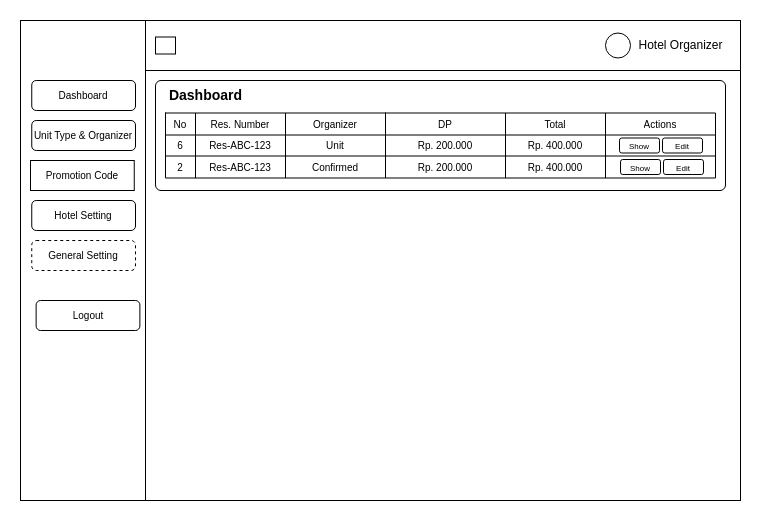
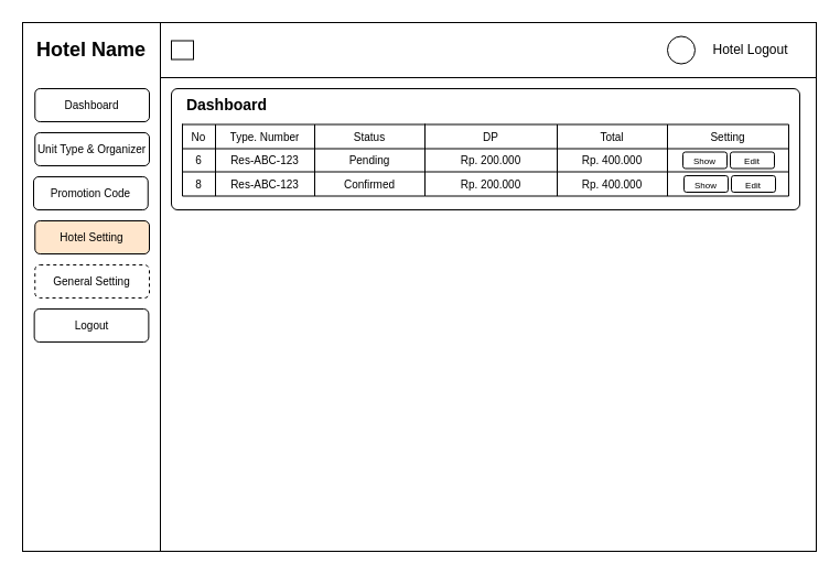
+ <mxCell id="5" value="Hotel Name" style="text;html=1;align=center;verticalAlign=middle;whiteSpace=wrap;rounded=0;fontSize=18;fontStyle=1" parent="1" vertex="1"><mxGeometry x="31.25" y="30" width="102.5" height="30" as="geometry" /></mxCell>
- <mxCell id="8" value="Hotel Organizer" style="text;html=1;align=center;verticalAlign=middle;resizable=0;points=[];autosize=1;strokeColor=none;fillColor=none;" parent="6" vertex="1"><mxGeometry x="20" width="110" height="30" as="geometry" /></mxCell>
+ <mxCell id="8" value="Hotel Logout" style="text;html=1;align=center;verticalAlign=middle;resizable=0;points=[];autosize=1;strokeColor=none;fillColor=none;" parent="6" vertex="1"><mxGeometry x="20" width="110" height="30" as="geometry" /></mxCell>
- <mxCell id="21" value="Res. Number" style="shape=partialRectangle;html=1;whiteSpace=wrap;connectable=0;strokeColor=inherit;overflow=hidden;fillColor=none;top=0;left=0;bottom=0;right=0;pointerEvents=1;fontSize=10;" parent="19" vertex="1"><mxGeometry x="30" width="90" height="22" as="geometry"><mxRectangle width="90" height="22" as="alternateBounds" /></mxGeometry></mxCell>
+ <mxCell id="21" value="Type. Number" style="shape=partialRectangle;html=1;whiteSpace=wrap;connectable=0;strokeColor=inherit;overflow=hidden;fillColor=none;top=0;left=0;bottom=0;right=0;pointerEvents=1;fontSize=10;" parent="19" vertex="1"><mxGeometry x="30" width="90" height="22" as="geometry"><mxRectangle width="90" height="22" as="alternateBounds" /></mxGeometry></mxCell>
- <mxCell id="22" value="Organizer" style="shape=partialRectangle;html=1;whiteSpace=wrap;connectable=0;strokeColor=inherit;overflow=hidden;fillColor=none;top=0;left=0;bottom=0;right=0;pointerEvents=1;fontSize=10;" parent="19" vertex="1"><mxGeometry x="120" width="100" height="22" as="geometry"><mxRectangle width="100" height="22" as="alternateBounds" /></mxGeometry></mxCell>
+ <mxCell id="22" value="Status" style="shape=partialRectangle;html=1;whiteSpace=wrap;connectable=0;strokeColor=inherit;overflow=hidden;fillColor=none;top=0;left=0;bottom=0;right=0;pointerEvents=1;fontSize=10;" parent="19" vertex="1"><mxGeometry x="120" width="100" height="22" as="geometry"><mxRectangle width="100" height="22" as="alternateBounds" /></mxGeometry></mxCell>
- <mxCell id="35" value="Actions" style="shape=partialRectangle;html=1;whiteSpace=wrap;connectable=0;strokeColor=inherit;overflow=hidden;fillColor=none;top=0;left=0;bottom=0;right=0;pointerEvents=1;fontSize=10;" parent="32" vertex="1"><mxGeometry x="220" width="110" height="22" as="geometry"><mxRectangle width="110" height="22" as="alternateBounds" /></mxGeometry></mxCell>
+ <mxCell id="35" value="Setting" style="shape=partialRectangle;html=1;whiteSpace=wrap;connectable=0;strokeColor=inherit;overflow=hidden;fillColor=none;top=0;left=0;bottom=0;right=0;pointerEvents=1;fontSize=10;" parent="32" vertex="1"><mxGeometry x="220" width="110" height="22" as="geometry"><mxRectangle width="110" height="22" as="alternateBounds" /></mxGeometry></mxCell>
- <mxCell id="26" value="Unit" style="shape=partialRectangle;html=1;whiteSpace=wrap;connectable=0;strokeColor=inherit;overflow=hidden;fillColor=none;top=0;left=0;bottom=0;right=0;pointerEvents=1;fontSize=10;" parent="23" vertex="1"><mxGeometry x="120" width="100" height="21" as="geometry"><mxRectangle width="100" height="21" as="alternateBounds" /></mxGeometry></mxCell>
+ <mxCell id="26" value="Pending" style="shape=partialRectangle;html=1;whiteSpace=wrap;connectable=0;strokeColor=inherit;overflow=hidden;fillColor=none;top=0;left=0;bottom=0;right=0;pointerEvents=1;fontSize=10;" parent="23" vertex="1"><mxGeometry x="120" width="100" height="21" as="geometry"><mxRectangle width="100" height="21" as="alternateBounds" /></mxGeometry></mxCell>
- <mxCell id="28" value="2" style="shape=partialRectangle;html=1;whiteSpace=wrap;connectable=0;strokeColor=inherit;overflow=hidden;fillColor=none;top=0;left=0;bottom=0;right=0;pointerEvents=1;fontSize=10;" parent="27" vertex="1"><mxGeometry width="30" height="22" as="geometry"><mxRectangle width="30" height="22" as="alternateBounds" /></mxGeometry></mxCell>
+ <mxCell id="28" value="8" style="shape=partialRectangle;html=1;whiteSpace=wrap;connectable=0;strokeColor=inherit;overflow=hidden;fillColor=none;top=0;left=0;bottom=0;right=0;pointerEvents=1;fontSize=10;" parent="27" vertex="1"><mxGeometry width="30" height="22" as="geometry"><mxRectangle width="30" height="22" as="alternateBounds" /></mxGeometry></mxCell>
- <mxCell id="12" value="&lt;font style=&quot;font-size: 10px;&quot;&gt;Promotion Code&lt;/font&gt;" style="whiteSpace=wrap;html=1;rounded=0;" parent="1" vertex="1"><mxGeometry x="30" y="160" width="103.75" height="30" as="geometry" /></mxCell>
+ <mxCell id="12" value="&lt;font style=&quot;font-size: 10px;&quot;&gt;Promotion Code&lt;/font&gt;" style="rounded=1;whiteSpace=wrap;html=1;" parent="1" vertex="1"><mxGeometry x="30" y="160" width="103.75" height="30" as="geometry" /></mxCell>
- <mxCell id="14" value="&lt;font style=&quot;font-size: 10px;&quot;&gt;Hotel Setting&lt;/font&gt;" style="rounded=1;whiteSpace=wrap;html=1;" parent="1" vertex="1"><mxGeometry x="31.25" y="200" width="103.75" height="30" as="geometry" /></mxCell>
+ <mxCell id="14" value="&lt;font style=&quot;font-size: 10px;&quot;&gt;Hotel Setting&lt;/font&gt;" style="rounded=1;whiteSpace=wrap;html=1;fillColor=#ffe6cc;" parent="1" vertex="1"><mxGeometry x="31.25" y="200" width="103.75" height="30" as="geometry" /></mxCell>
- <mxCell id="15" value="&lt;font style=&quot;font-size: 10px;&quot;&gt;Logout&lt;/font&gt;" style="rounded=1;whiteSpace=wrap;html=1;" parent="1" vertex="1"><mxGeometry x="35.63" y="300" width="103.75" height="30" as="geometry" /></mxCell>
+ <mxCell id="15" value="&lt;font style=&quot;font-size: 10px;&quot;&gt;Logout&lt;/font&gt;" style="rounded=1;whiteSpace=wrap;html=1;" parent="1" vertex="1"><mxGeometry x="30.63" y="280" width="103.75" height="30" as="geometry" /></mxCell>
